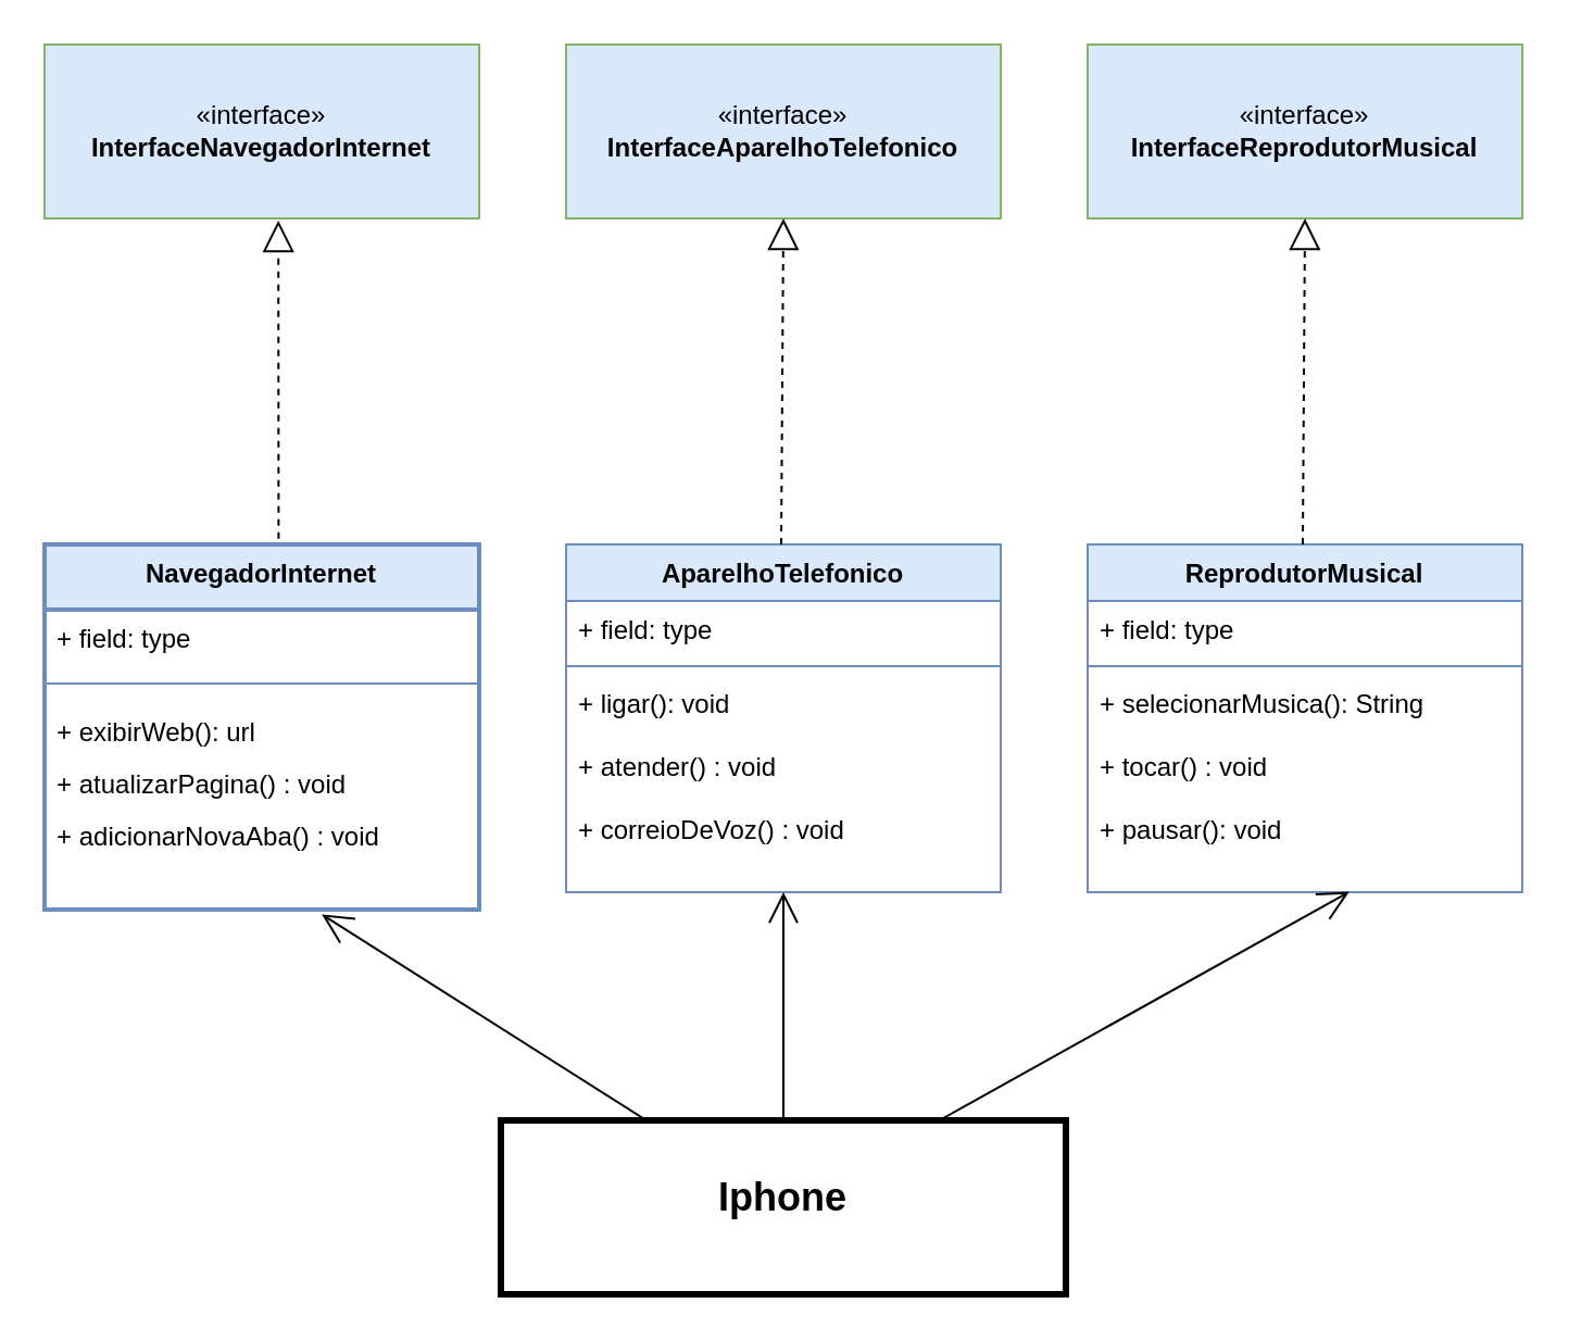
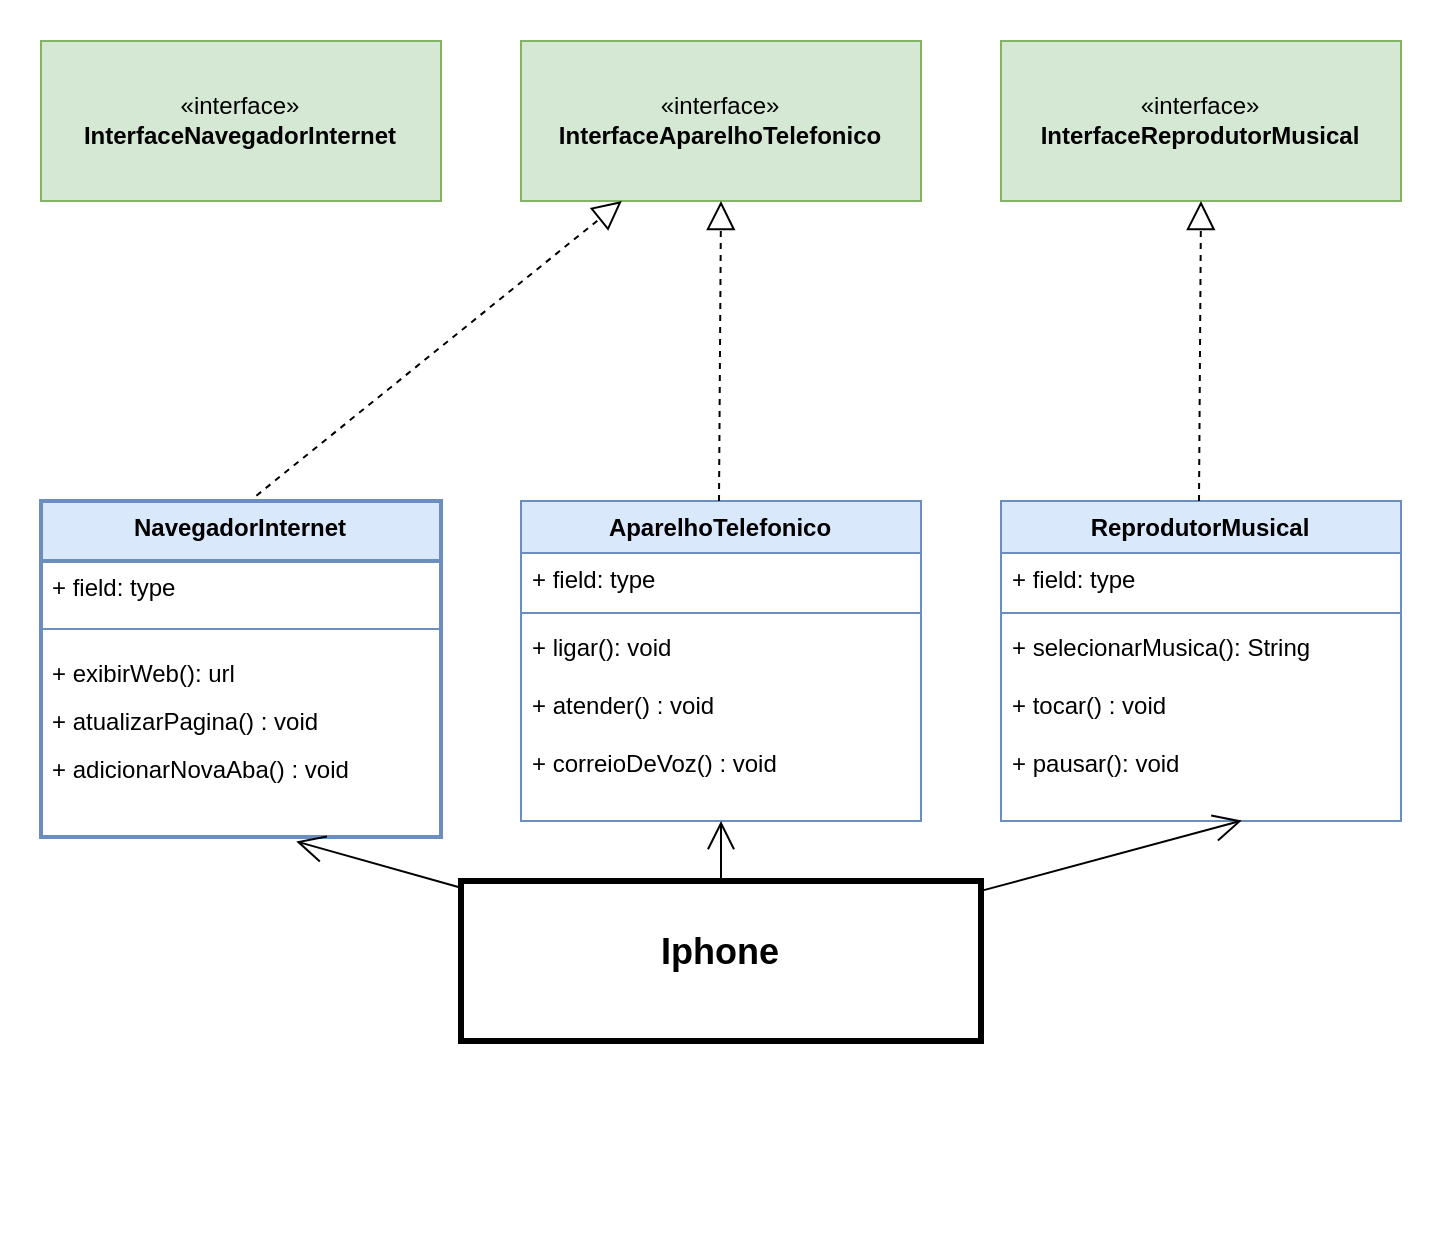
- <mxCell id="4" value="«interface»&lt;br&gt;&lt;b&gt;InterfaceNavegadorInternet&lt;br&gt;&lt;/b&gt;" style="html=1;whiteSpace=wrap;fillColor=#dae8fc;strokeColor=#82b366;" vertex="1" parent="1"><mxGeometry x="20" y="20" width="200" height="80" as="geometry" /></mxCell>
+ <mxCell id="4" value="«interface»&lt;br&gt;&lt;b&gt;InterfaceNavegadorInternet&lt;br&gt;&lt;/b&gt;" style="html=1;whiteSpace=wrap;fillColor=#d5e8d4;strokeColor=#82b366;" vertex="1" parent="1"><mxGeometry x="20" y="20" width="200" height="80" as="geometry" /></mxCell>
- <mxCell id="3" value="«interface»&lt;br&gt;&lt;b&gt;InterfaceAparelhoTelefonico&lt;/b&gt;" style="html=1;whiteSpace=wrap;fillColor=#dae8fc;strokeColor=#82b366;" vertex="1" parent="1"><mxGeometry x="260" y="20" width="200" height="80" as="geometry" /></mxCell>
+ <mxCell id="3" value="«interface»&lt;br&gt;&lt;b&gt;InterfaceAparelhoTelefonico&lt;/b&gt;" style="html=1;whiteSpace=wrap;fillColor=#d5e8d4;strokeColor=#82b366;" vertex="1" parent="1"><mxGeometry x="260" y="20" width="200" height="80" as="geometry" /></mxCell>
- <mxCell id="5" value="«interface»&lt;br&gt;&lt;b&gt;InterfaceReprodutorMusical&lt;br&gt;&lt;/b&gt;" style="html=1;whiteSpace=wrap;fillColor=#dae8fc;strokeColor=#82b366;" vertex="1" parent="1"><mxGeometry x="500" y="20" width="200" height="80" as="geometry" /></mxCell>
+ <mxCell id="5" value="«interface»&lt;br&gt;&lt;b&gt;InterfaceReprodutorMusical&lt;br&gt;&lt;/b&gt;" style="html=1;whiteSpace=wrap;fillColor=#d5e8d4;strokeColor=#82b366;" vertex="1" parent="1"><mxGeometry x="500" y="20" width="200" height="80" as="geometry" /></mxCell>
- <mxCell id="18" value="" style="endArrow=block;dashed=1;endFill=0;endSize=12;html=1;rounded=0;fontFamily=Helvetica;fontSize=12;fontColor=default;exitX=0.535;exitY=0.039;exitDx=0;exitDy=0;exitPerimeter=0;entryX=0.538;entryY=1.012;entryDx=0;entryDy=0;entryPerimeter=0;" edge="1" parent="1" source="14" target="4"><mxGeometry width="160" relative="1" as="geometry"><mxPoint x="0" y="170" as="sourcePoint" /><mxPoint x="130" y="110" as="targetPoint" /></mxGeometry></mxCell>
+ <mxCell id="18" value="" style="endArrow=block;dashed=1;endFill=0;endSize=12;html=1;rounded=0;fontFamily=Helvetica;fontSize=12;fontColor=default;exitX=0.535;exitY=0.039;exitDx=0;exitDy=0;exitPerimeter=0;" edge="1" parent="1" source="14" target="3"><mxGeometry width="160" relative="1" as="geometry"><mxPoint x="0" y="170" as="sourcePoint" /><mxPoint x="130" y="110" as="targetPoint" /></mxGeometry></mxCell>
- <mxCell id="21" value="&lt;p style=&quot;margin: 4px 0px 0px; text-align: center; font-size: 18px;&quot;&gt;&lt;br&gt;&lt;b&gt;Iphone&lt;/b&gt;&lt;/p&gt;&lt;p style=&quot;margin: 4px 0px 0px; text-align: center; font-size: 18px;&quot;&gt;&lt;b&gt;&lt;br&gt;&lt;/b&gt;&lt;/p&gt;" style="verticalAlign=top;align=left;overflow=fill;fontSize=12;fontFamily=Helvetica;html=1;whiteSpace=wrap;strokeWidth=3;fontColor=default;fillColor=none;gradientColor=none;" vertex="1" parent="1"><mxGeometry x="230" y="515" width="260" height="80" as="geometry" /></mxCell>
+ <mxCell id="21" value="&lt;p style=&quot;margin: 4px 0px 0px; text-align: center; font-size: 18px;&quot;&gt;&lt;br&gt;&lt;b&gt;Iphone&lt;/b&gt;&lt;/p&gt;&lt;p style=&quot;margin: 4px 0px 0px; text-align: center; font-size: 18px;&quot;&gt;&lt;b&gt;&lt;br&gt;&lt;/b&gt;&lt;/p&gt;" style="verticalAlign=top;align=left;overflow=fill;fontSize=12;fontFamily=Helvetica;html=1;whiteSpace=wrap;strokeWidth=3;fontColor=default;fillColor=none;gradientColor=none;" vertex="1" parent="1"><mxGeometry x="230" y="440" width="260" height="80" as="geometry" /></mxCell>
